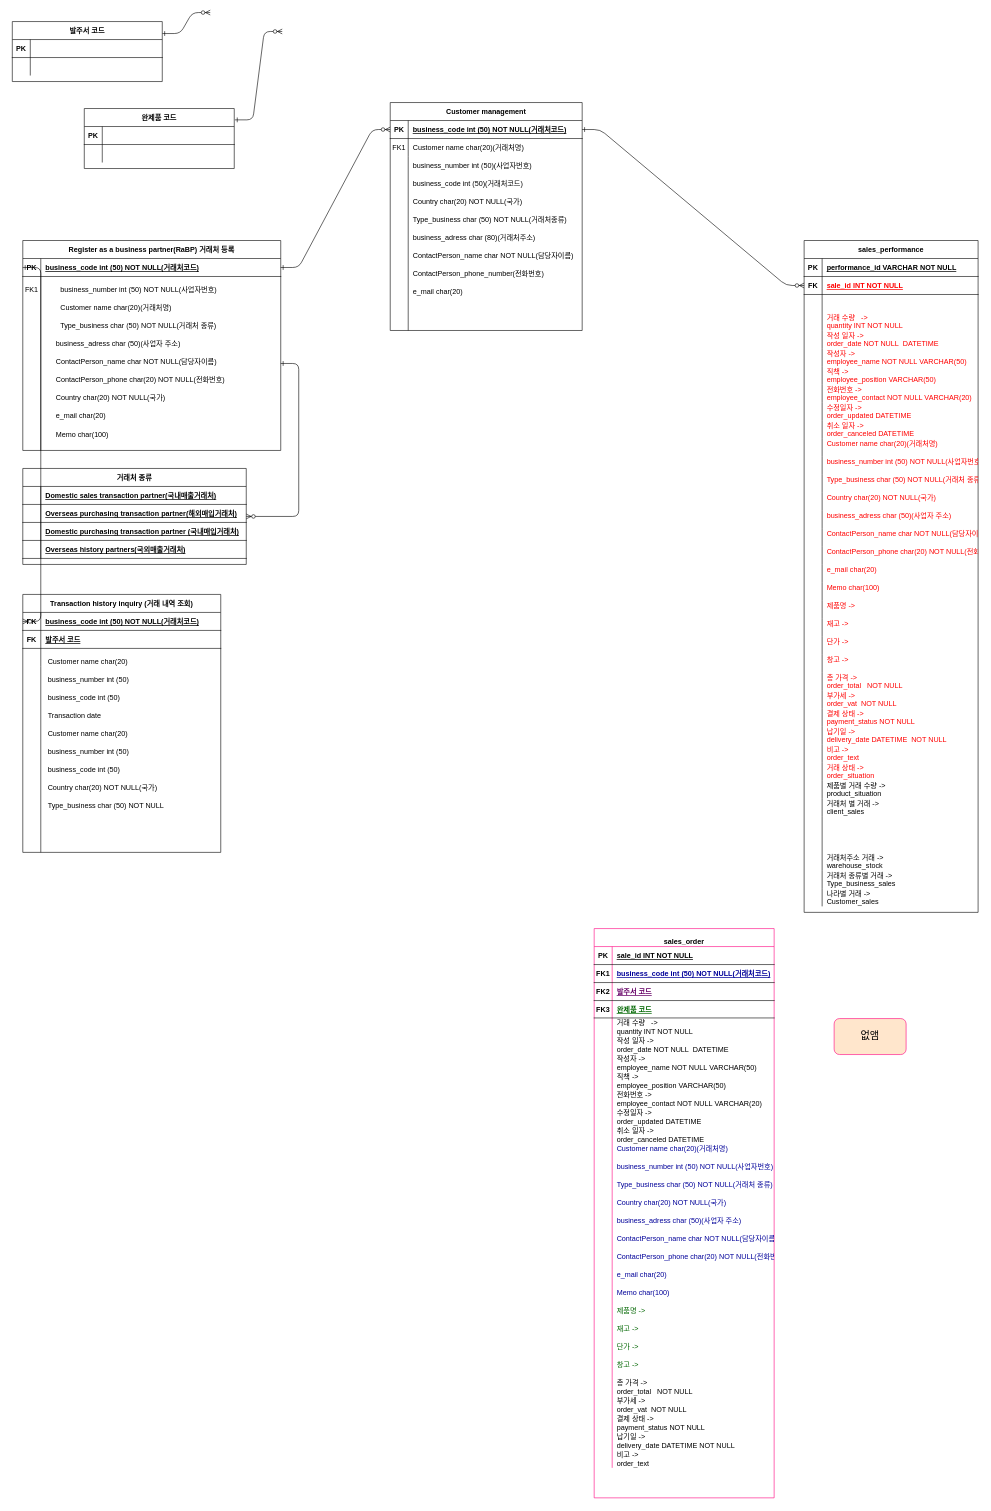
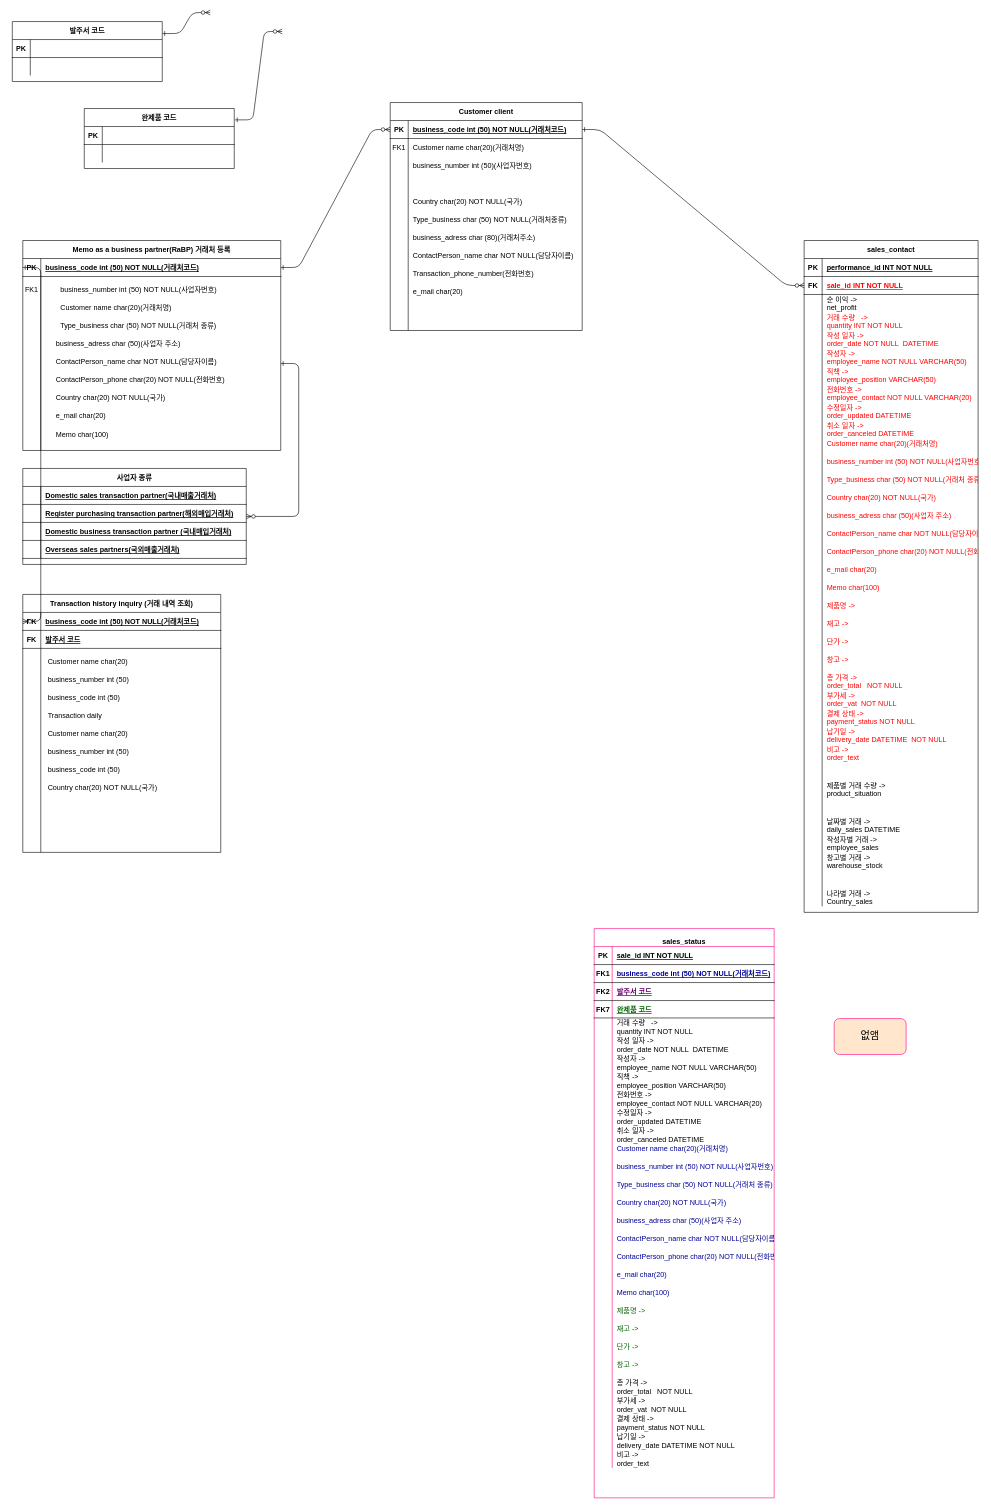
- <mxCell id="269" value="Customer management" style="shape=table;startSize=30;container=1;collapsible=1;childLayout=tableLayout;fixedRows=1;rowLines=0;fontStyle=1;align=center;resizeLast=1;" vertex="1" parent="1"><mxGeometry x="650" y="170" width="320" height="380" as="geometry" /></mxCell>
+ <mxCell id="269" value="Customer client" style="shape=table;startSize=30;container=1;collapsible=1;childLayout=tableLayout;fixedRows=1;rowLines=0;fontStyle=1;align=center;resizeLast=1;" vertex="1" parent="1"><mxGeometry x="650" y="170" width="320" height="380" as="geometry" /></mxCell>
- <mxCell id="280" value="business_code int (50)(거래처코드)" style="shape=partialRectangle;overflow=hidden;connectable=0;fillColor=none;top=0;left=0;bottom=0;right=0;align=left;spacingLeft=6;" vertex="1" parent="1"><mxGeometry x="680" y="290" width="220" height="30" as="geometry"><mxRectangle width="220" height="30" as="alternateBounds" /></mxGeometry></mxCell>
- <mxCell id="217" value="Register as a business partner(RaBP) 거래처 등록" style="shape=table;startSize=30;container=1;collapsible=1;childLayout=tableLayout;fixedRows=1;rowLines=0;fontStyle=1;align=center;resizeLast=1;" vertex="1" parent="1"><mxGeometry x="37.5" y="400" width="430" height="350" as="geometry"><mxRectangle x="130" y="40" width="240" height="30" as="alternateBounds" /></mxGeometry></mxCell>
+ <mxCell id="217" value="Memo as a business partner(RaBP) 거래처 등록" style="shape=table;startSize=30;container=1;collapsible=1;childLayout=tableLayout;fixedRows=1;rowLines=0;fontStyle=1;align=center;resizeLast=1;" vertex="1" parent="1"><mxGeometry x="37.5" y="400" width="430" height="350" as="geometry"><mxRectangle x="130" y="40" width="240" height="30" as="alternateBounds" /></mxGeometry></mxCell>
- <mxCell id="92" value="sales_performance" style="shape=table;startSize=30;container=1;collapsible=1;childLayout=tableLayout;fixedRows=1;rowLines=0;fontStyle=1;align=center;resizeLast=1;" parent="1" vertex="1"><mxGeometry x="1340" y="400" width="290" height="1120" as="geometry" /></mxCell>
+ <mxCell id="92" value="sales_contact" style="shape=table;startSize=30;container=1;collapsible=1;childLayout=tableLayout;fixedRows=1;rowLines=0;fontStyle=1;align=center;resizeLast=1;" parent="1" vertex="1"><mxGeometry x="1340" y="400" width="290" height="1120" as="geometry" /></mxCell>
- <mxCell id="95" value="performance_id VARCHAR NOT NULL" style="shape=partialRectangle;overflow=hidden;connectable=0;fillColor=none;top=0;left=0;bottom=0;right=0;align=left;spacingLeft=6;fontStyle=5;" parent="93" vertex="1"><mxGeometry x="30" width="260" height="30" as="geometry"><mxRectangle width="260" height="30" as="alternateBounds" /></mxGeometry></mxCell>
+ <mxCell id="95" value="performance_id INT NOT NULL" style="shape=partialRectangle;overflow=hidden;connectable=0;fillColor=none;top=0;left=0;bottom=0;right=0;align=left;spacingLeft=6;fontStyle=5;" parent="93" vertex="1"><mxGeometry x="30" width="260" height="30" as="geometry"><mxRectangle width="260" height="30" as="alternateBounds" /></mxGeometry></mxCell>
- <mxCell id="285" value="ContactPerson_phone_number(전화번호)" style="shape=partialRectangle;overflow=hidden;connectable=0;fillColor=none;top=0;left=0;bottom=0;right=0;align=left;spacingLeft=6;" vertex="1" parent="1"><mxGeometry x="680" y="440" width="240" height="30" as="geometry"><mxRectangle width="220" height="30" as="alternateBounds" /></mxGeometry></mxCell>
+ <mxCell id="285" value="Transaction_phone_number(전화번호)" style="shape=partialRectangle;overflow=hidden;connectable=0;fillColor=none;top=0;left=0;bottom=0;right=0;align=left;spacingLeft=6;" vertex="1" parent="1"><mxGeometry x="680" y="440" width="240" height="30" as="geometry"><mxRectangle width="220" height="30" as="alternateBounds" /></mxGeometry></mxCell>
+ <mxCell id="101" value="순 이익 -&gt;&#10;net_profit " style="shape=partialRectangle;overflow=hidden;connectable=0;fillColor=none;top=0;left=0;bottom=0;right=0;align=left;spacingLeft=6;" parent="99" vertex="1"><mxGeometry x="30" width="260" height="30" as="geometry"><mxRectangle width="260" height="30" as="alternateBounds" /></mxGeometry></mxCell>
- <mxCell id="234" value="거래처 종류" style="shape=table;startSize=30;container=1;collapsible=1;childLayout=tableLayout;fixedRows=1;rowLines=0;fontStyle=1;align=center;resizeLast=1;" vertex="1" parent="1"><mxGeometry x="37.5" y="780" width="372.5" height="160" as="geometry" /></mxCell>
+ <mxCell id="234" value="사업자 종류" style="shape=table;startSize=30;container=1;collapsible=1;childLayout=tableLayout;fixedRows=1;rowLines=0;fontStyle=1;align=center;resizeLast=1;" vertex="1" parent="1"><mxGeometry x="37.5" y="780" width="372.5" height="160" as="geometry" /></mxCell>
- <mxCell id="240" value="Overseas purchasing transaction partner(해외매입거래처)" style="shape=partialRectangle;overflow=hidden;connectable=0;fillColor=none;top=0;left=0;bottom=0;right=0;align=left;spacingLeft=6;fontStyle=5;" vertex="1" parent="238"><mxGeometry x="30" width="342.5" height="30" as="geometry"><mxRectangle width="342.5" height="30" as="alternateBounds" /></mxGeometry></mxCell>
+ <mxCell id="240" value="Register purchasing transaction partner(해외매입거래처)" style="shape=partialRectangle;overflow=hidden;connectable=0;fillColor=none;top=0;left=0;bottom=0;right=0;align=left;spacingLeft=6;fontStyle=5;" vertex="1" parent="238"><mxGeometry x="30" width="342.5" height="30" as="geometry"><mxRectangle width="342.5" height="30" as="alternateBounds" /></mxGeometry></mxCell>
- <mxCell id="243" value="Domestic purchasing transaction partner (국내매입거래처)" style="shape=partialRectangle;overflow=hidden;connectable=0;fillColor=none;top=0;left=0;bottom=0;right=0;align=left;spacingLeft=6;fontStyle=5;" vertex="1" parent="241"><mxGeometry x="30" width="342.5" height="30" as="geometry"><mxRectangle width="342.5" height="30" as="alternateBounds" /></mxGeometry></mxCell>
+ <mxCell id="243" value="Domestic business transaction partner (국내매입거래처)" style="shape=partialRectangle;overflow=hidden;connectable=0;fillColor=none;top=0;left=0;bottom=0;right=0;align=left;spacingLeft=6;fontStyle=5;" vertex="1" parent="241"><mxGeometry x="30" width="342.5" height="30" as="geometry"><mxRectangle width="342.5" height="30" as="alternateBounds" /></mxGeometry></mxCell>
- <mxCell id="246" value="Overseas history partners(국외매출거래처)" style="shape=partialRectangle;overflow=hidden;connectable=0;fillColor=none;top=0;left=0;bottom=0;right=0;align=left;spacingLeft=6;fontStyle=5;" vertex="1" parent="244"><mxGeometry x="30" width="342.5" height="30" as="geometry"><mxRectangle width="342.5" height="30" as="alternateBounds" /></mxGeometry></mxCell>
+ <mxCell id="246" value="Overseas sales partners(국외매출거래처)" style="shape=partialRectangle;overflow=hidden;connectable=0;fillColor=none;top=0;left=0;bottom=0;right=0;align=left;spacingLeft=6;fontStyle=5;" vertex="1" parent="244"><mxGeometry x="30" width="342.5" height="30" as="geometry"><mxRectangle width="342.5" height="30" as="alternateBounds" /></mxGeometry></mxCell>
- <mxCell id="263" value="Transaction date" style="shape=partialRectangle;overflow=hidden;connectable=0;fillColor=none;top=0;left=0;bottom=0;right=0;align=left;spacingLeft=6;" vertex="1" parent="1"><mxGeometry x="71.5" y="1177" width="220" height="30" as="geometry"><mxRectangle width="220" height="30" as="alternateBounds" /></mxGeometry></mxCell>
+ <mxCell id="263" value="Transaction daily" style="shape=partialRectangle;overflow=hidden;connectable=0;fillColor=none;top=0;left=0;bottom=0;right=0;align=left;spacingLeft=6;" vertex="1" parent="1"><mxGeometry x="71.5" y="1177" width="220" height="30" as="geometry"><mxRectangle width="220" height="30" as="alternateBounds" /></mxGeometry></mxCell>
- <mxCell id="179" value="거래 상태 -&gt;&#10;order_situation" style="shape=partialRectangle;overflow=hidden;connectable=0;fillColor=none;top=0;left=0;bottom=0;right=0;align=left;spacingLeft=6;fontColor=#FF0000;" vertex="1" parent="177"><mxGeometry x="30" width="260" height="30" as="geometry"><mxRectangle width="260" height="30" as="alternateBounds" /></mxGeometry></mxCell>
- <mxCell id="268" value="Type_business char (50) NOT NULL" style="shape=partialRectangle;overflow=hidden;connectable=0;fillColor=none;top=0;left=0;bottom=0;right=0;align=left;spacingLeft=6;" vertex="1" parent="1"><mxGeometry x="71.5" y="1327" width="220" height="30" as="geometry"><mxRectangle width="220" height="30" as="alternateBounds" /></mxGeometry></mxCell>
- <mxCell id="185" value="거래처 별 거래 -&gt;&#10;client_sales&#10;" style="shape=partialRectangle;overflow=hidden;connectable=0;fillColor=none;top=0;left=0;bottom=0;right=0;align=left;spacingLeft=6;" vertex="1" parent="183"><mxGeometry x="30" width="260" height="30" as="geometry"><mxRectangle width="260" height="30" as="alternateBounds" /></mxGeometry></mxCell>
+ <mxCell id="188" value="날짜별 거래 -&gt;&#10;daily_sales DATETIME " style="shape=partialRectangle;overflow=hidden;connectable=0;fillColor=none;top=0;left=0;bottom=0;right=0;align=left;spacingLeft=6;" vertex="1" parent="186"><mxGeometry x="30" width="260" height="30" as="geometry"><mxRectangle width="260" height="30" as="alternateBounds" /></mxGeometry></mxCell>
+ <mxCell id="191" value="작성자별 거래 -&gt;&#10;employee_sales&#10;" style="shape=partialRectangle;overflow=hidden;connectable=0;fillColor=none;top=0;left=0;bottom=0;right=0;align=left;spacingLeft=6;" vertex="1" parent="189"><mxGeometry x="30" width="260" height="30" as="geometry"><mxRectangle width="260" height="30" as="alternateBounds" /></mxGeometry></mxCell>
- <mxCell id="194" value="거래처주소 거래 -&gt;&#10;warehouse_stock&#10;" style="shape=partialRectangle;overflow=hidden;connectable=0;fillColor=none;top=0;left=0;bottom=0;right=0;align=left;spacingLeft=6;" vertex="1" parent="192"><mxGeometry x="30" width="260" height="30" as="geometry"><mxRectangle width="260" height="30" as="alternateBounds" /></mxGeometry></mxCell>
+ <mxCell id="194" value="창고별 거래 -&gt;&#10;warehouse_stock&#10;" style="shape=partialRectangle;overflow=hidden;connectable=0;fillColor=none;top=0;left=0;bottom=0;right=0;align=left;spacingLeft=6;" vertex="1" parent="192"><mxGeometry x="30" width="260" height="30" as="geometry"><mxRectangle width="260" height="30" as="alternateBounds" /></mxGeometry></mxCell>
- <mxCell id="197" value="거래처 종류별 거래 -&gt;&#10;Type_business_sales&#10;" style="shape=partialRectangle;overflow=hidden;connectable=0;fillColor=none;top=0;left=0;bottom=0;right=0;align=left;spacingLeft=6;" vertex="1" parent="195"><mxGeometry x="30" width="260" height="30" as="geometry"><mxRectangle width="260" height="30" as="alternateBounds" /></mxGeometry></mxCell>
- <mxCell id="200" value="나라별 거래 -&gt;&#10;Customer_sales&#10;" style="shape=partialRectangle;overflow=hidden;connectable=0;fillColor=none;top=0;left=0;bottom=0;right=0;align=left;spacingLeft=6;" vertex="1" parent="198"><mxGeometry x="30" width="260" height="30" as="geometry"><mxRectangle width="260" height="30" as="alternateBounds" /></mxGeometry></mxCell>
+ <mxCell id="200" value="나라별 거래 -&gt;&#10;Country_sales&#10;" style="shape=partialRectangle;overflow=hidden;connectable=0;fillColor=none;top=0;left=0;bottom=0;right=0;align=left;spacingLeft=6;" vertex="1" parent="198"><mxGeometry x="30" width="260" height="30" as="geometry"><mxRectangle width="260" height="30" as="alternateBounds" /></mxGeometry></mxCell>
- <mxCell id="2" value="&#10;sales_order" style="shape=table;startSize=30;container=1;collapsible=1;childLayout=tableLayout;fixedRows=1;rowLines=0;fontStyle=1;align=center;resizeLast=1;strokeColor=#FF0080;" parent="1" vertex="1"><mxGeometry x="990" y="1547" width="300" height="949.0" as="geometry" /></mxCell>
+ <mxCell id="2" value="&#10;sales_status" style="shape=table;startSize=30;container=1;collapsible=1;childLayout=tableLayout;fixedRows=1;rowLines=0;fontStyle=1;align=center;resizeLast=1;strokeColor=#FF0080;" parent="1" vertex="1"><mxGeometry x="990" y="1547" width="300" height="949.0" as="geometry" /></mxCell>
- <mxCell id="13" value="FK3" style="shape=partialRectangle;overflow=hidden;connectable=0;fillColor=none;top=0;left=0;bottom=0;right=0;fontStyle=1;" parent="12" vertex="1"><mxGeometry width="30" height="29" as="geometry"><mxRectangle width="30" height="29" as="alternateBounds" /></mxGeometry></mxCell>
+ <mxCell id="13" value="FK7" style="shape=partialRectangle;overflow=hidden;connectable=0;fillColor=none;top=0;left=0;bottom=0;right=0;fontStyle=1;" parent="12" vertex="1"><mxGeometry width="30" height="29" as="geometry"><mxRectangle width="30" height="29" as="alternateBounds" /></mxGeometry></mxCell>
